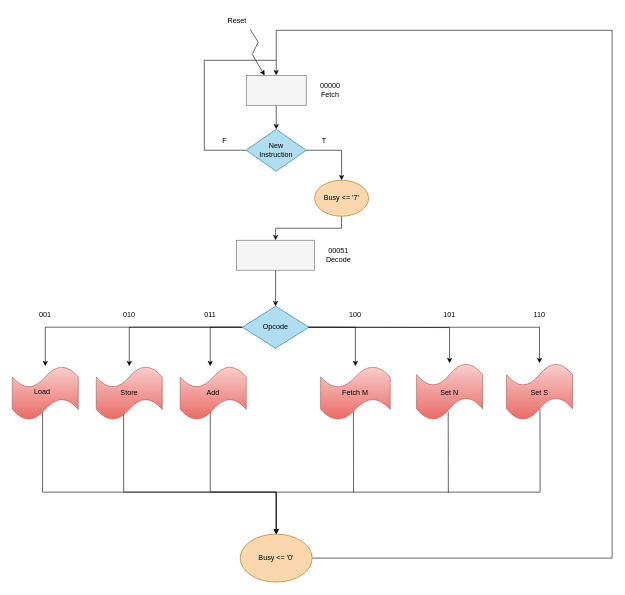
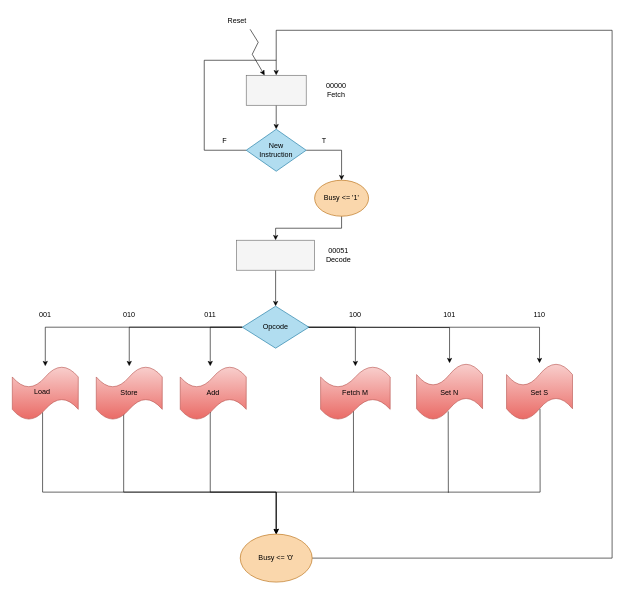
- <mxCell id="46" value="00000 Fetch" style="text;html=1;align=center;verticalAlign=middle;whiteSpace=wrap;rounded=0;fontColor=#000000;" parent="1" vertex="1"><mxGeometry x="519.5" y="135" width="60" height="30" as="geometry" /></mxCell>
+ <mxCell id="46" value="00000 Fetch" style="text;html=1;align=center;verticalAlign=middle;whiteSpace=wrap;rounded=0;fontColor=#000000;" parent="1" vertex="1"><mxGeometry x="529.5" y="135" width="60" height="30" as="geometry" /></mxCell>
- <mxCell id="30" value="Busy &amp;lt;= '7'" style="text;html=1;align=center;verticalAlign=middle;whiteSpace=wrap;rounded=0;fontColor=#000000;" parent="1" vertex="1"><mxGeometry x="534" y="315" width="70" height="30" as="geometry" /></mxCell>
+ <mxCell id="30" value="Busy &amp;lt;= '1'" style="text;html=1;align=center;verticalAlign=middle;whiteSpace=wrap;rounded=0;fontColor=#000000;" parent="1" vertex="1"><mxGeometry x="534" y="315" width="70" height="30" as="geometry" /></mxCell>
